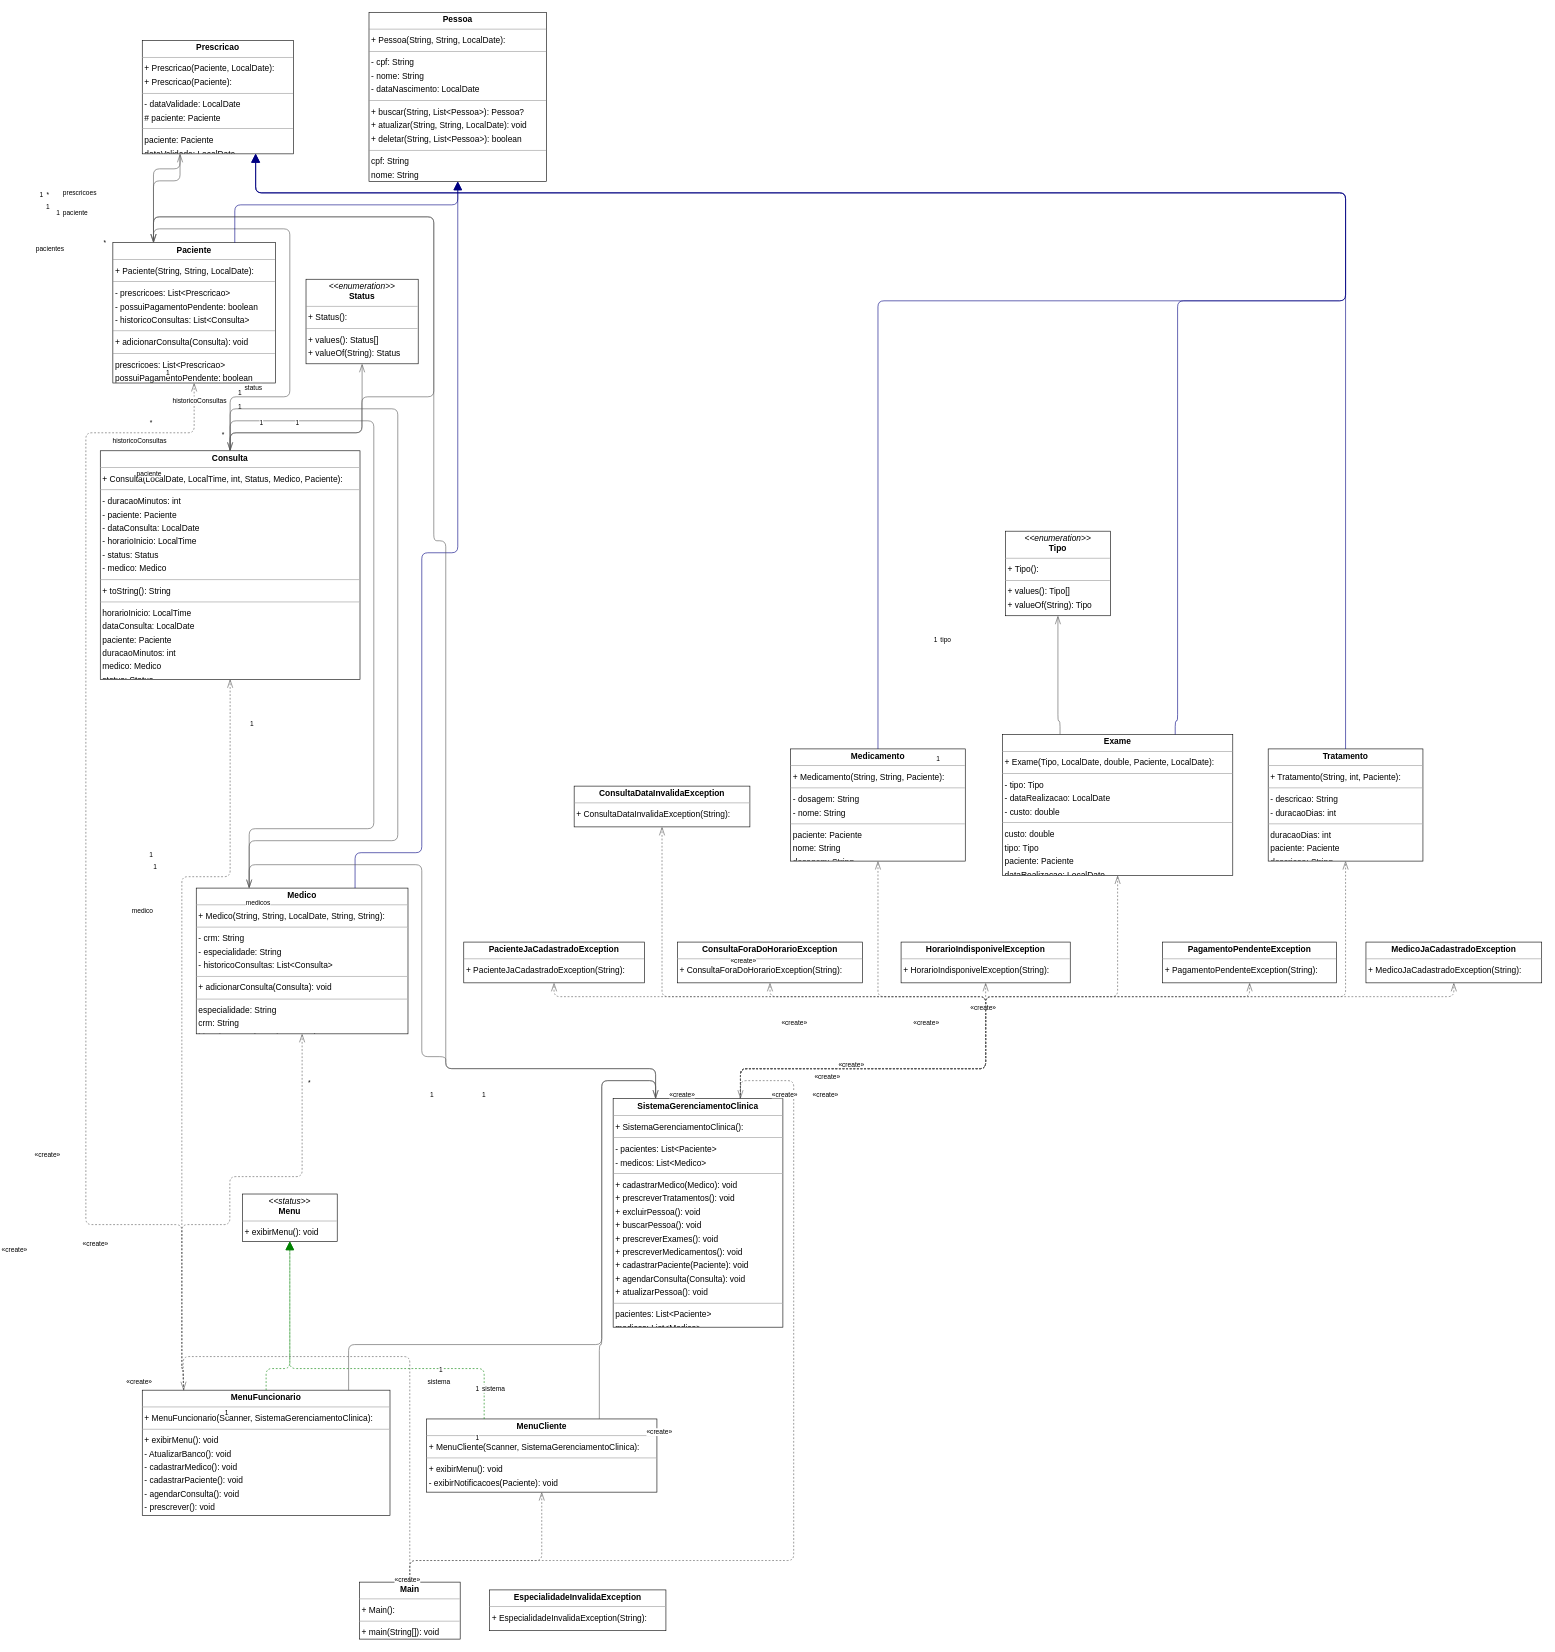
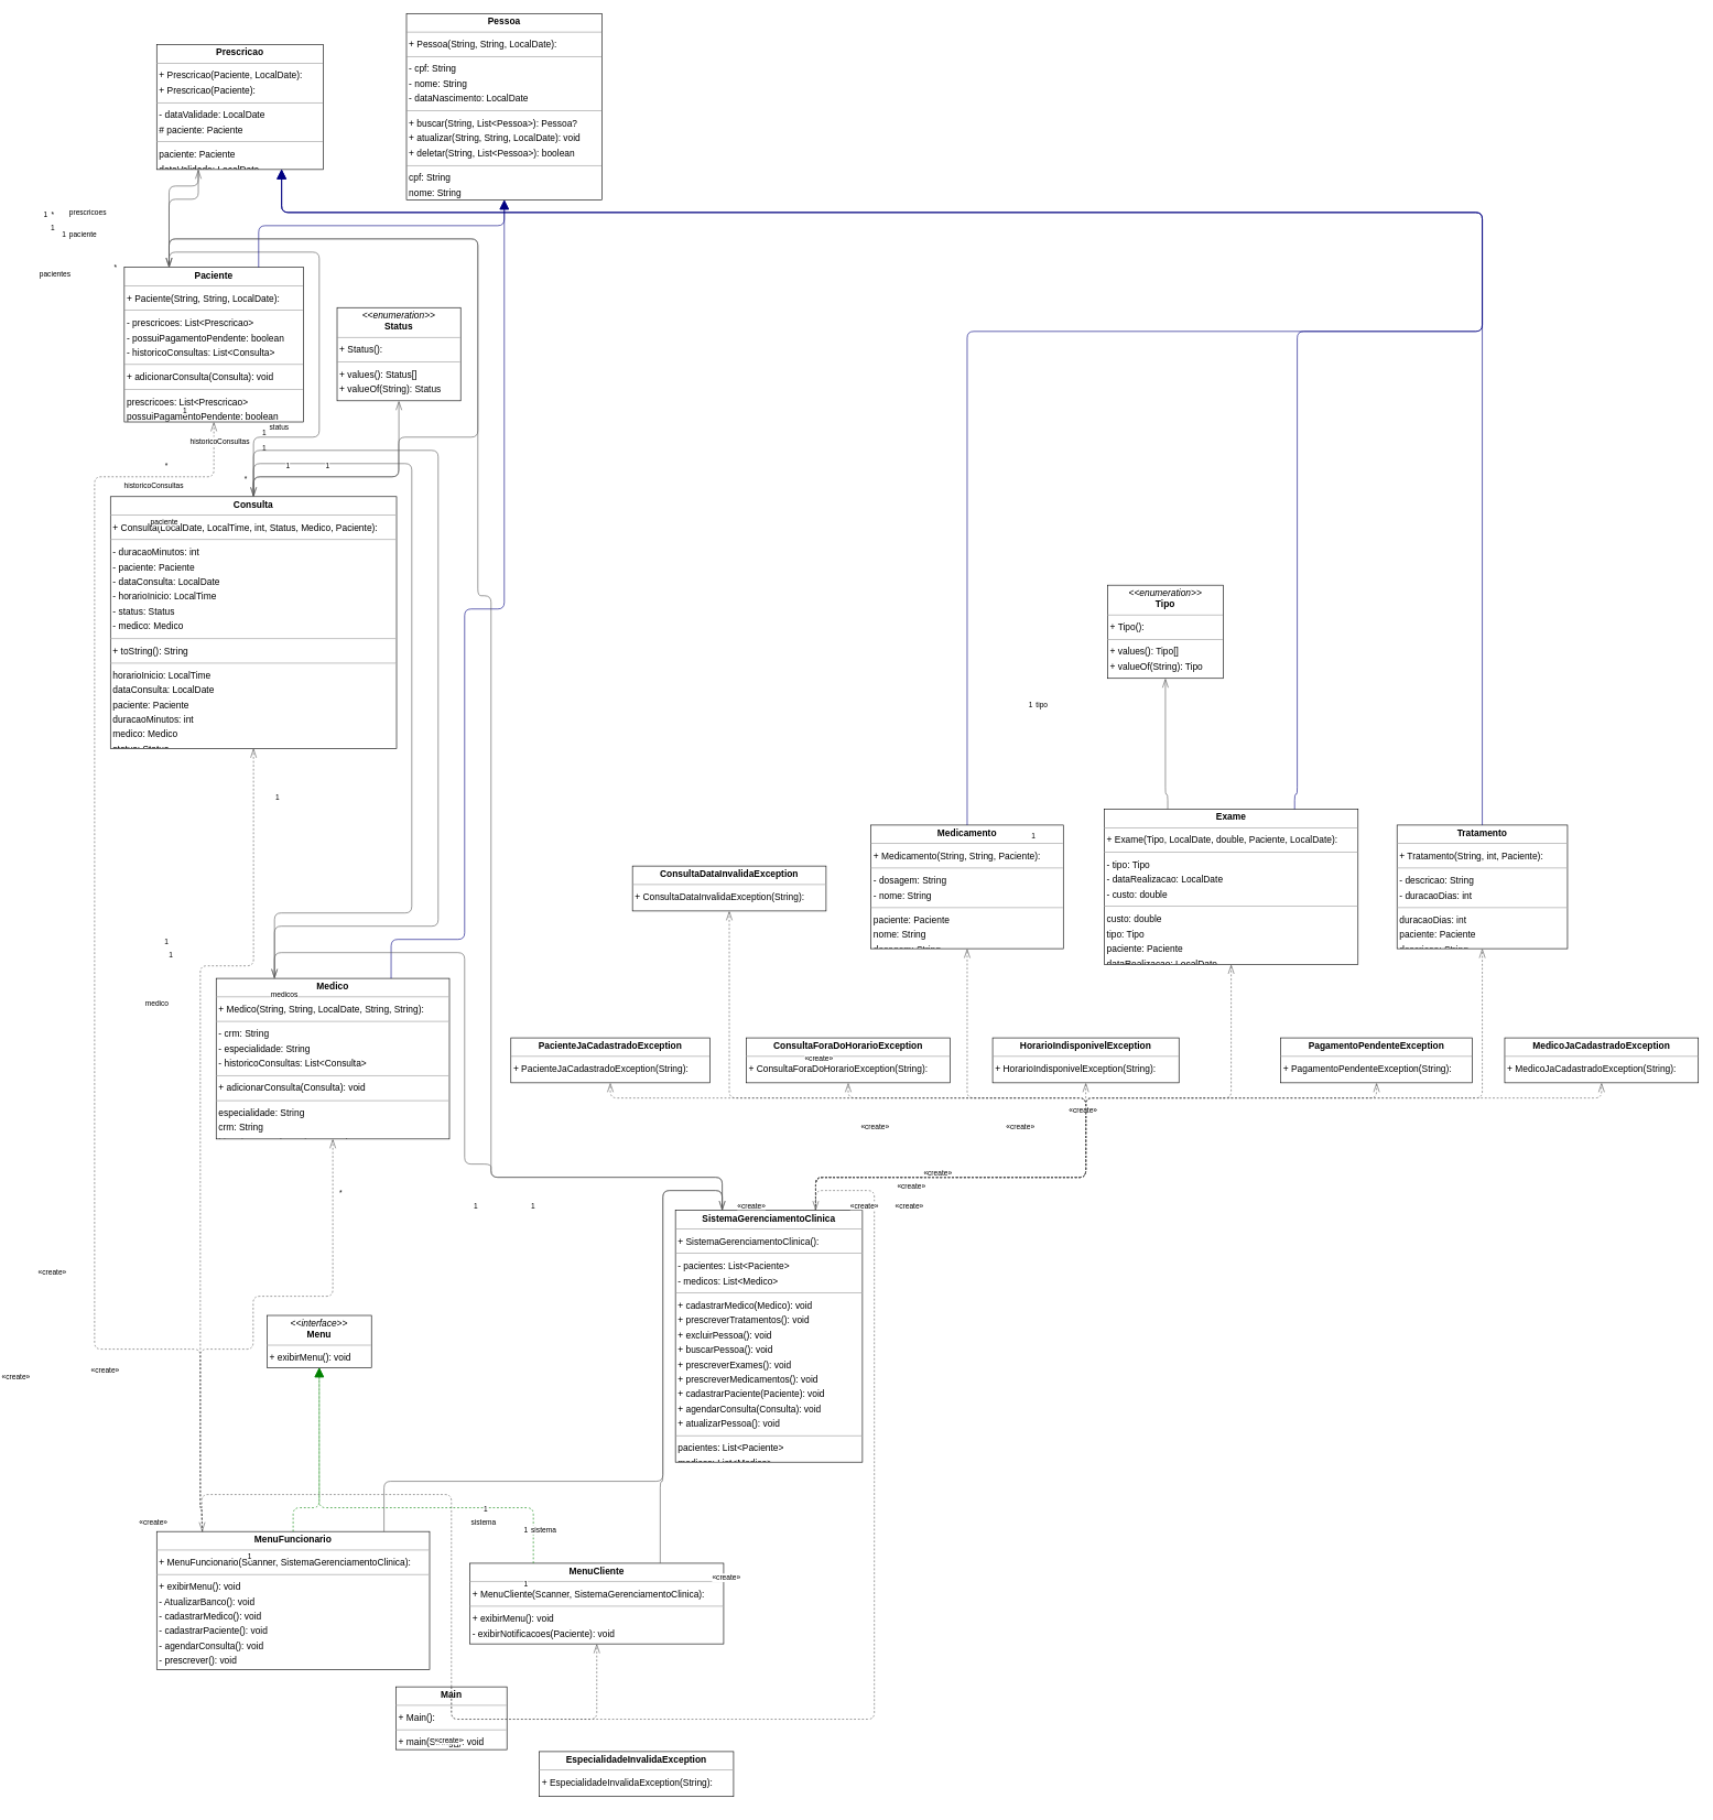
- <mxCell id="12" value="&lt;p style=&quot;margin:0px;margin-top:4px;text-align:center;&quot;&gt;&lt;i&gt;&amp;lt;&amp;lt;status&amp;gt;&amp;gt;&lt;/i&gt;&lt;br/&gt;&lt;b&gt;Menu&lt;/b&gt;&lt;/p&gt;&lt;hr size=&quot;1&quot;/&gt;&lt;p style=&quot;margin:0 0 0 4px;line-height:1.6;&quot;&gt;+ exibirMenu(): void&lt;/p&gt;" style="verticalAlign=top;align=left;overflow=fill;fontSize=14;fontFamily=Helvetica;html=1;rounded=0;shadow=0;comic=0;labelBackgroundColor=none;strokeWidth=1;" vertex="1" parent="1"><mxGeometry x="281" y="1990" width="158" height="79" as="geometry" /></mxCell>
+ <mxCell id="12" value="&lt;p style=&quot;margin:0px;margin-top:4px;text-align:center;&quot;&gt;&lt;i&gt;&amp;lt;&amp;lt;interface&amp;gt;&amp;gt;&lt;/i&gt;&lt;br/&gt;&lt;b&gt;Menu&lt;/b&gt;&lt;/p&gt;&lt;hr size=&quot;1&quot;/&gt;&lt;p style=&quot;margin:0 0 0 4px;line-height:1.6;&quot;&gt;+ exibirMenu(): void&lt;/p&gt;" style="verticalAlign=top;align=left;overflow=fill;fontSize=14;fontFamily=Helvetica;html=1;rounded=0;shadow=0;comic=0;labelBackgroundColor=none;strokeWidth=1;" vertex="1" parent="1"><mxGeometry x="281" y="1990" width="158" height="79" as="geometry" /></mxCell>
- <mxCell id="8" value="&lt;p style=&quot;margin:0px;margin-top:4px;text-align:center;&quot;&gt;&lt;b&gt;Main&lt;/b&gt;&lt;/p&gt;&lt;hr size=&quot;1&quot;/&gt;&lt;p style=&quot;margin:0 0 0 4px;line-height:1.6;&quot;&gt;+ Main(): &lt;/p&gt;&lt;hr size=&quot;1&quot;/&gt;&lt;p style=&quot;margin:0 0 0 4px;line-height:1.6;&quot;&gt;+ main(String[]): void&lt;/p&gt;" style="verticalAlign=top;align=left;overflow=fill;fontSize=14;fontFamily=Helvetica;html=1;rounded=0;shadow=0;comic=0;labelBackgroundColor=none;strokeWidth=1;" vertex="1" parent="1"><mxGeometry x="476" y="2637" width="168" height="95" as="geometry" /></mxCell>
+ <mxCell id="8" value="&lt;p style=&quot;margin:0px;margin-top:4px;text-align:center;&quot;&gt;&lt;b&gt;Main&lt;/b&gt;&lt;/p&gt;&lt;hr size=&quot;1&quot;/&gt;&lt;p style=&quot;margin:0 0 0 4px;line-height:1.6;&quot;&gt;+ Main(): &lt;/p&gt;&lt;hr size=&quot;1&quot;/&gt;&lt;p style=&quot;margin:0 0 0 4px;line-height:1.6;&quot;&gt;+ main(String[]): void&lt;/p&gt;" style="verticalAlign=top;align=left;overflow=fill;fontSize=14;fontFamily=Helvetica;html=1;rounded=0;shadow=0;comic=0;labelBackgroundColor=none;strokeWidth=1;" vertex="1" parent="1"><mxGeometry x="476" y="2552" width="168" height="95" as="geometry" /></mxCell>
